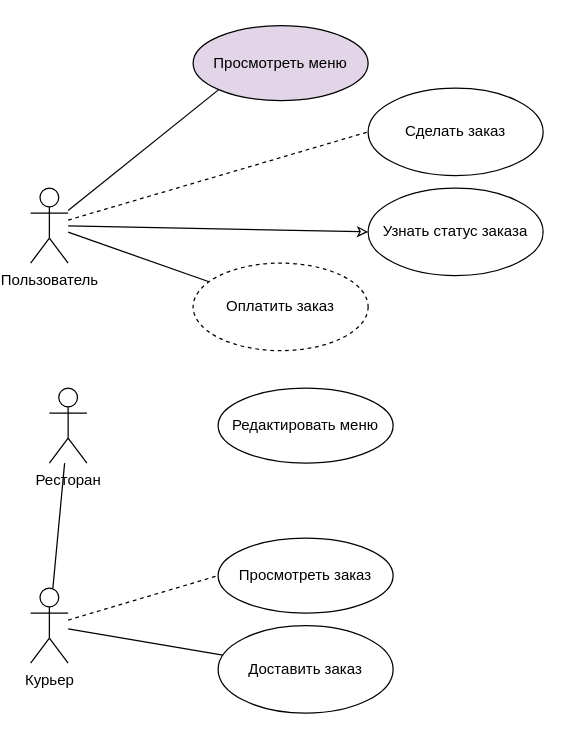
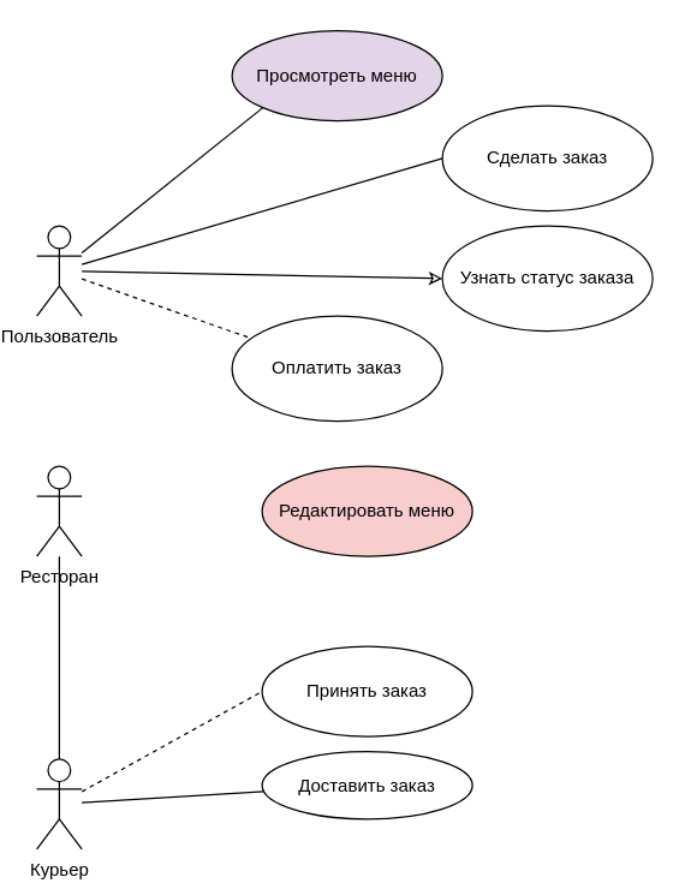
- <mxCell id="3" style="rounded=0;orthogonalLoop=1;jettySize=auto;html=1;entryX=0;entryY=0.5;entryDx=0;entryDy=0;endArrow=none;endFill=0;dashed=1;" parent="1" source="6" target="14" edge="1"><mxGeometry relative="1" as="geometry" /></mxCell>
+ <mxCell id="3" style="rounded=0;orthogonalLoop=1;jettySize=auto;html=1;entryX=0;entryY=0.5;entryDx=0;entryDy=0;endArrow=none;endFill=0;" parent="1" source="6" target="14" edge="1"><mxGeometry relative="1" as="geometry" /></mxCell>
- <mxCell id="5" style="rounded=0;orthogonalLoop=1;jettySize=auto;html=1;endArrow=none;endFill=0;" parent="1" source="6" target="16" edge="1"><mxGeometry relative="1" as="geometry" /></mxCell>
+ <mxCell id="5" style="rounded=0;orthogonalLoop=1;jettySize=auto;html=1;endArrow=none;endFill=0;dashed=1;" parent="1" source="6" target="16" edge="1"><mxGeometry relative="1" as="geometry" /></mxCell>
- <mxCell id="16" value="Оплатить заказ" style="ellipse;whiteSpace=wrap;html=1;dashed=1;" parent="1" vertex="1"><mxGeometry x="150" y="210" width="140" height="70" as="geometry" /></mxCell>
+ <mxCell id="16" value="Оплатить заказ" style="ellipse;whiteSpace=wrap;html=1;" parent="1" vertex="1"><mxGeometry x="150" y="210" width="140" height="70" as="geometry" /></mxCell>
- <mxCell id="8" value="Ресторан" style="shape=umlActor;verticalLabelPosition=bottom;verticalAlign=top;html=1;" parent="1" vertex="1"><mxGeometry x="35" y="310" width="30" height="60" as="geometry" /></mxCell>
+ <mxCell id="8" value="Ресторан" style="shape=umlActor;verticalLabelPosition=bottom;verticalAlign=top;html=1;" parent="1" vertex="1"><mxGeometry x="20" y="310" width="30" height="60" as="geometry" /></mxCell>
- <mxCell id="12" value="Редактировать меню" style="ellipse;whiteSpace=wrap;html=1;" parent="1" vertex="1"><mxGeometry x="170" y="310" width="140" height="60" as="geometry" /></mxCell>
+ <mxCell id="12" value="Редактировать меню" style="ellipse;whiteSpace=wrap;html=1;fillColor=#f8cecc;" parent="1" vertex="1"><mxGeometry x="170" y="310" width="140" height="60" as="geometry" /></mxCell>
- <mxCell id="17" value="Просмотреть заказ" style="ellipse;whiteSpace=wrap;html=1;" parent="1" vertex="1"><mxGeometry x="170" y="430" width="140" height="60" as="geometry" /></mxCell>
+ <mxCell id="17" value="Принять заказ" style="ellipse;whiteSpace=wrap;html=1;" parent="1" vertex="1"><mxGeometry x="170" y="430" width="140" height="60" as="geometry" /></mxCell>
- <mxCell id="11" value="Курьер" style="shape=umlActor;verticalLabelPosition=bottom;verticalAlign=top;html=1;" parent="1" vertex="1"><mxGeometry x="20" y="470" width="30" height="60" as="geometry" /></mxCell>
+ <mxCell id="11" value="Курьер" style="shape=umlActor;verticalLabelPosition=bottom;verticalAlign=top;html=1;" parent="1" vertex="1"><mxGeometry x="20" y="505" width="30" height="60" as="geometry" /></mxCell>
- <mxCell id="18" value="Доставить заказ" style="ellipse;whiteSpace=wrap;html=1;" parent="1" vertex="1"><mxGeometry x="170" y="500" width="140" height="70" as="geometry" /></mxCell>
+ <mxCell id="18" value="Доставить заказ" style="ellipse;whiteSpace=wrap;html=1;" parent="1" vertex="1"><mxGeometry x="170" y="500" width="140" height="45" as="geometry" /></mxCell>
